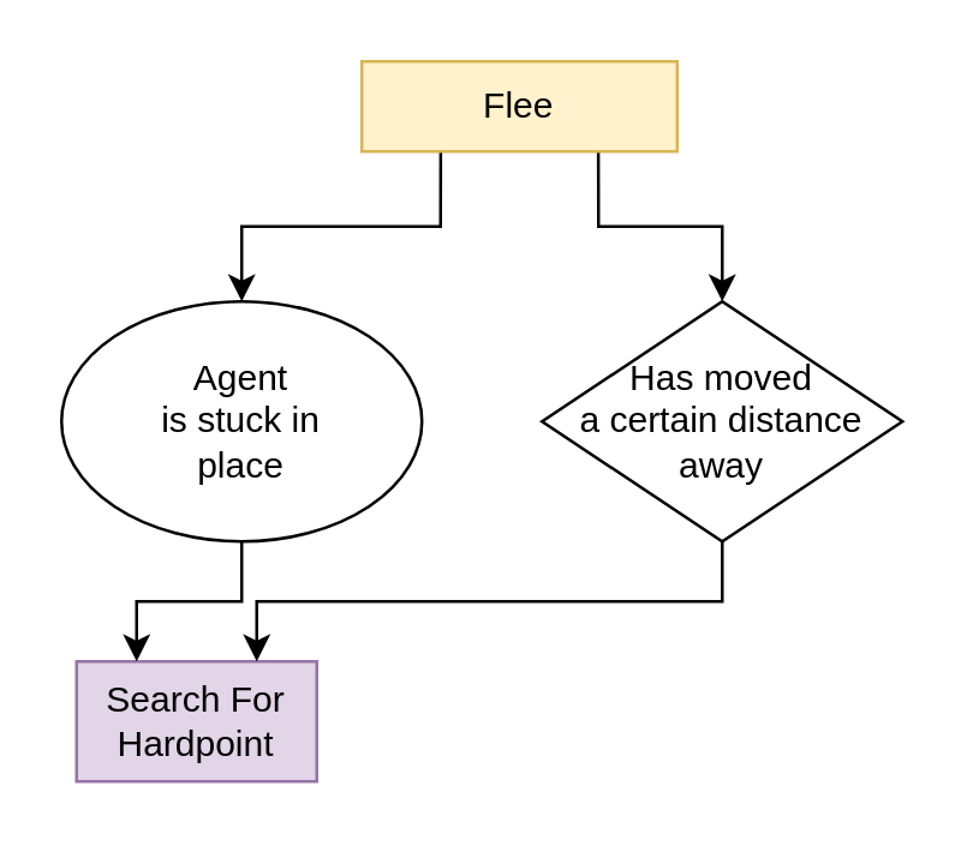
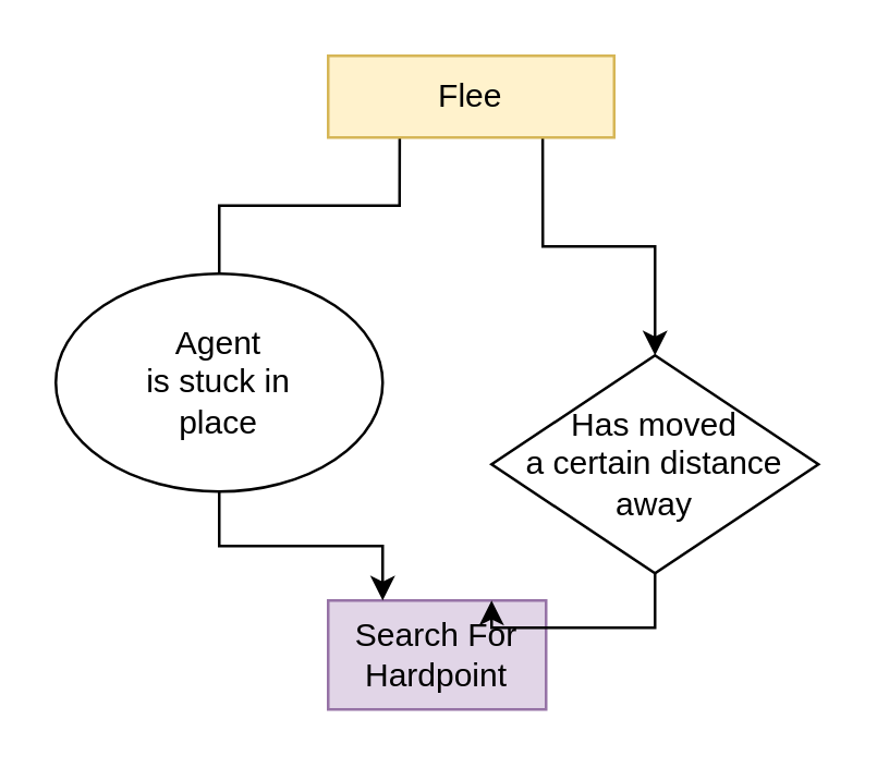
- <mxCell id="2" style="edgeStyle=orthogonalEdgeStyle;rounded=0;orthogonalLoop=1;jettySize=auto;html=1;exitX=0.25;exitY=1;exitDx=0;exitDy=0;" parent="1" source="4" target="7" edge="1"><mxGeometry relative="1" as="geometry" /></mxCell>
+ <mxCell id="2" style="edgeStyle=orthogonalEdgeStyle;rounded=0;orthogonalLoop=1;jettySize=auto;html=1;exitX=0.25;exitY=1;exitDx=0;exitDy=0;endArrow=none;" parent="1" source="4" target="7" edge="1"><mxGeometry relative="1" as="geometry" /></mxCell>
- <mxCell id="9" value="Has moved &lt;br&gt;a certain distance away" style="rhombus;whiteSpace=wrap;html=1;rounded=0;" parent="1" vertex="1"><mxGeometry x="180" y="100" width="120" height="80" as="geometry" /></mxCell>
+ <mxCell id="9" value="Has moved &lt;br&gt;a certain distance away" style="rhombus;whiteSpace=wrap;html=1;rounded=0;" parent="1" vertex="1"><mxGeometry x="180" y="130" width="120" height="80" as="geometry" /></mxCell>
- <mxCell id="5" value="Search For Hardpoint" style="rounded=0;whiteSpace=wrap;html=1;fillColor=#e1d5e7;strokeColor=#9673a6;" parent="1" vertex="1"><mxGeometry x="25" y="220" width="80" height="40" as="geometry" /></mxCell>
+ <mxCell id="5" value="Search For Hardpoint" style="rounded=0;whiteSpace=wrap;html=1;fillColor=#e1d5e7;strokeColor=#9673a6;" parent="1" vertex="1"><mxGeometry x="120" y="220" width="80" height="40" as="geometry" /></mxCell>
